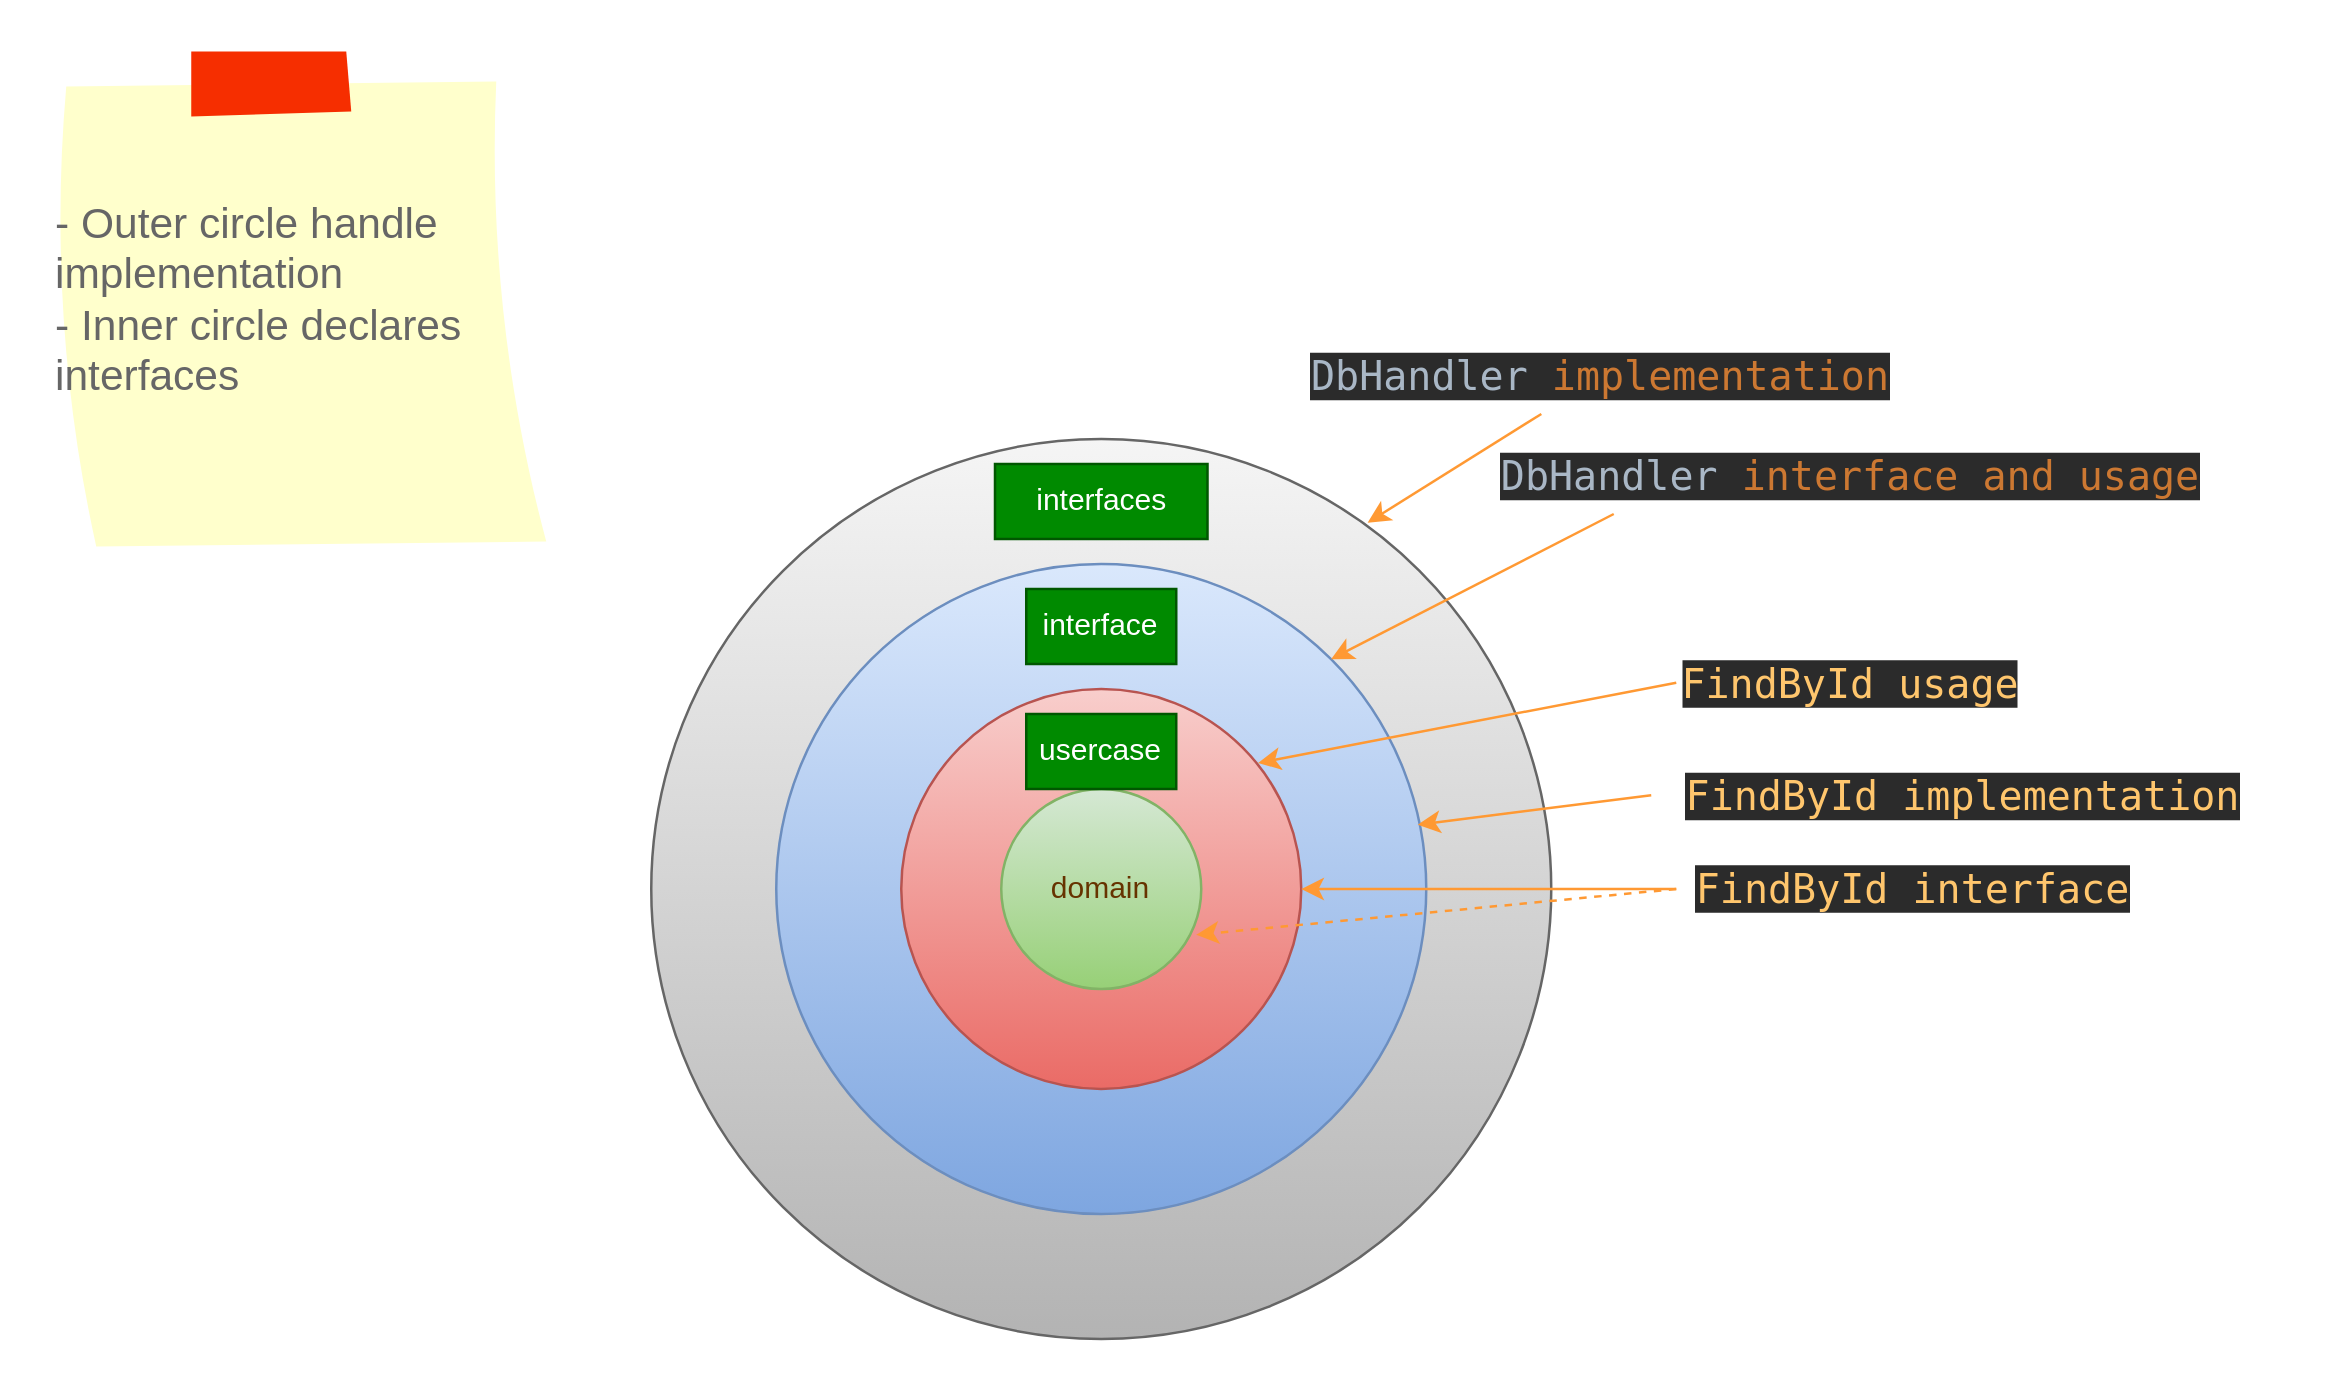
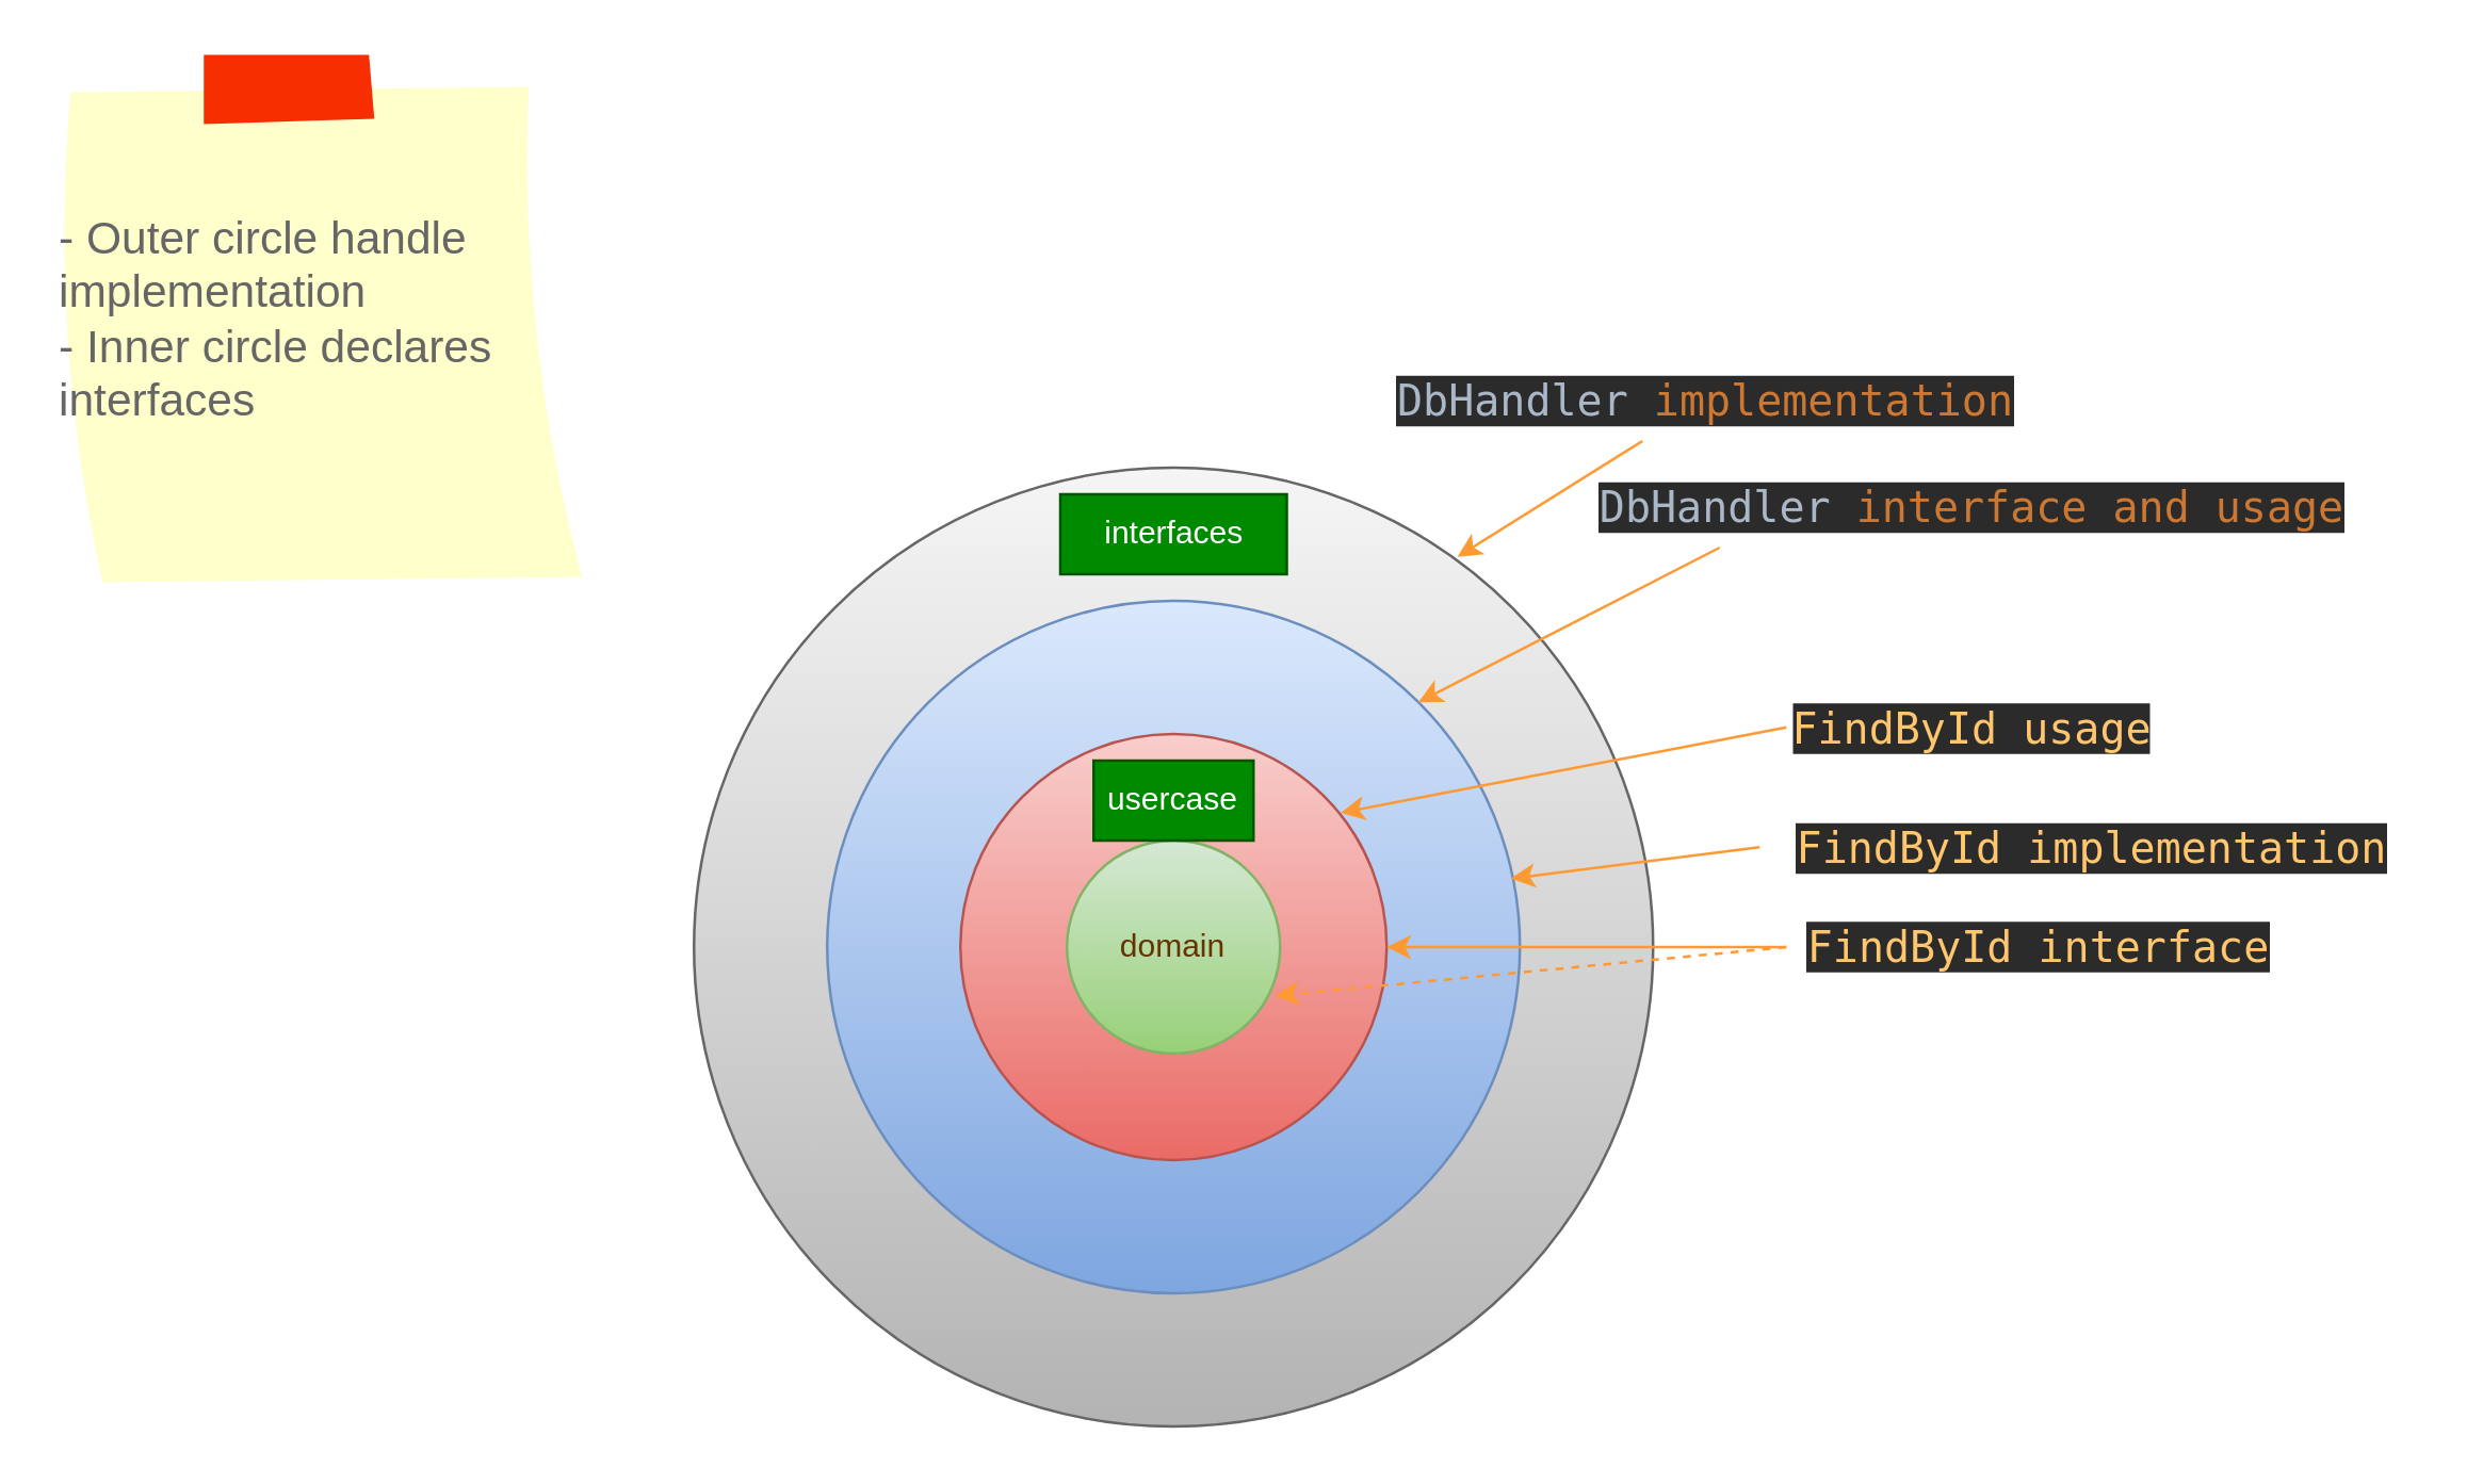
- <mxCell id="8" value="interface" style="text;html=1;strokeColor=#005700;fillColor=#008a00;align=center;verticalAlign=middle;whiteSpace=wrap;rounded=0;fontColor=#ffffff;" parent="1" vertex="1"><mxGeometry x="410" y="235" width="60" height="30" as="geometry" /></mxCell>
